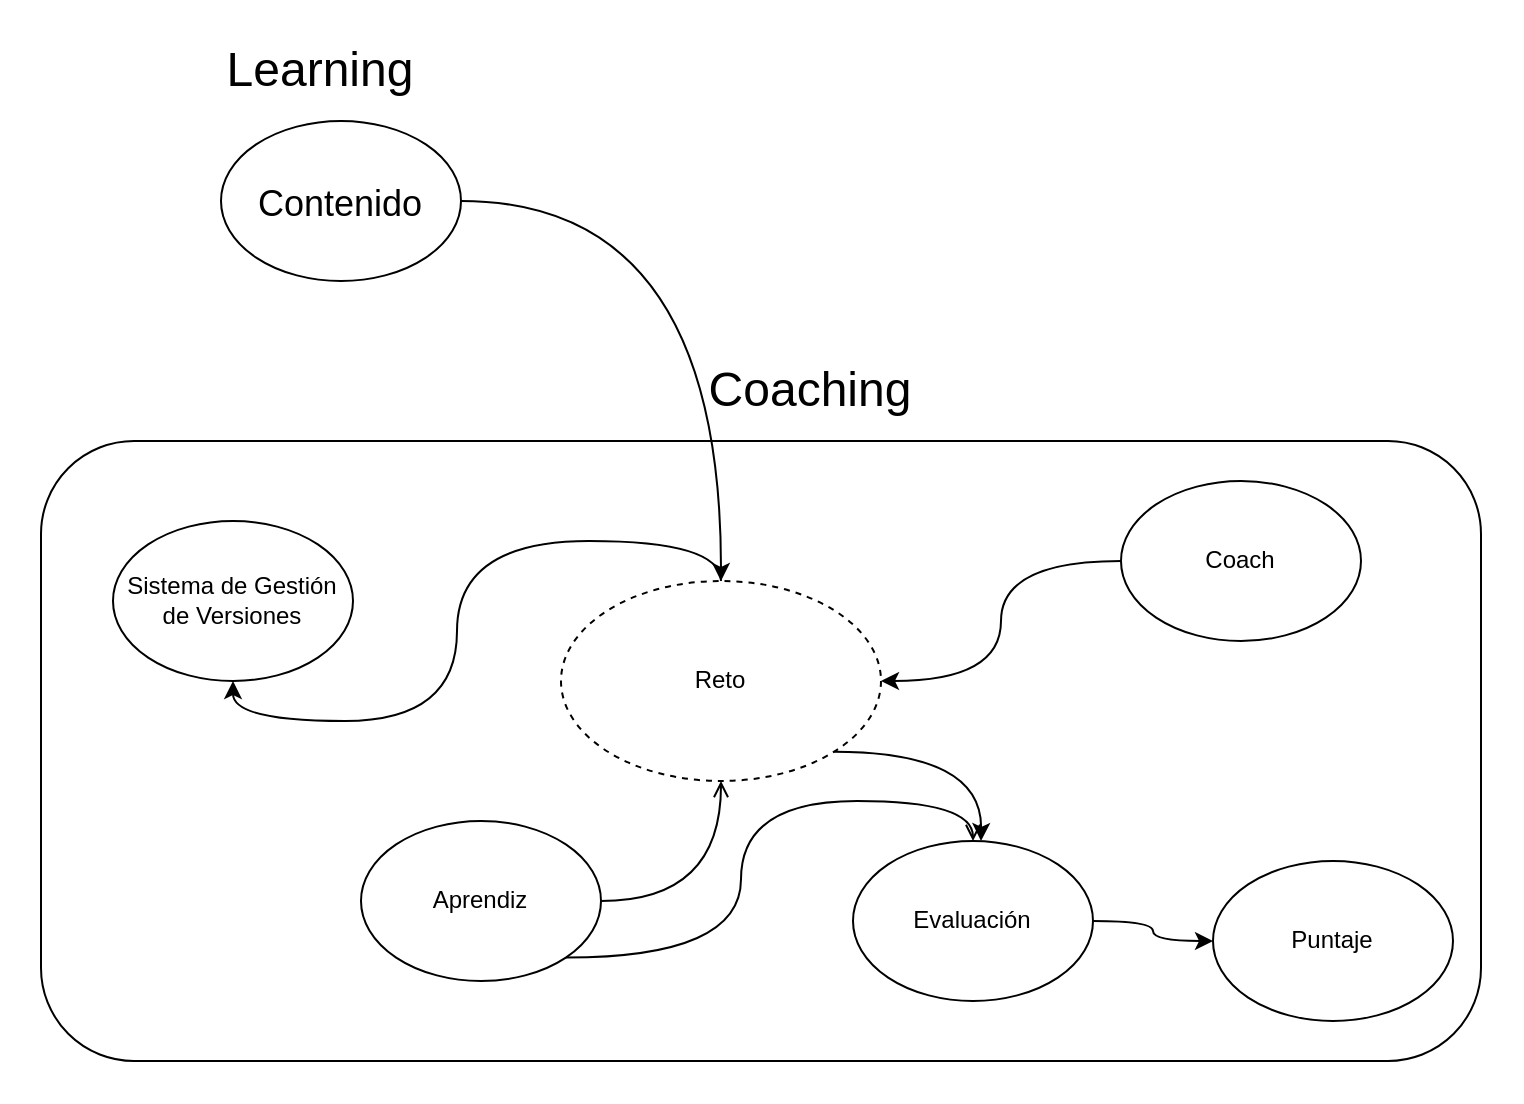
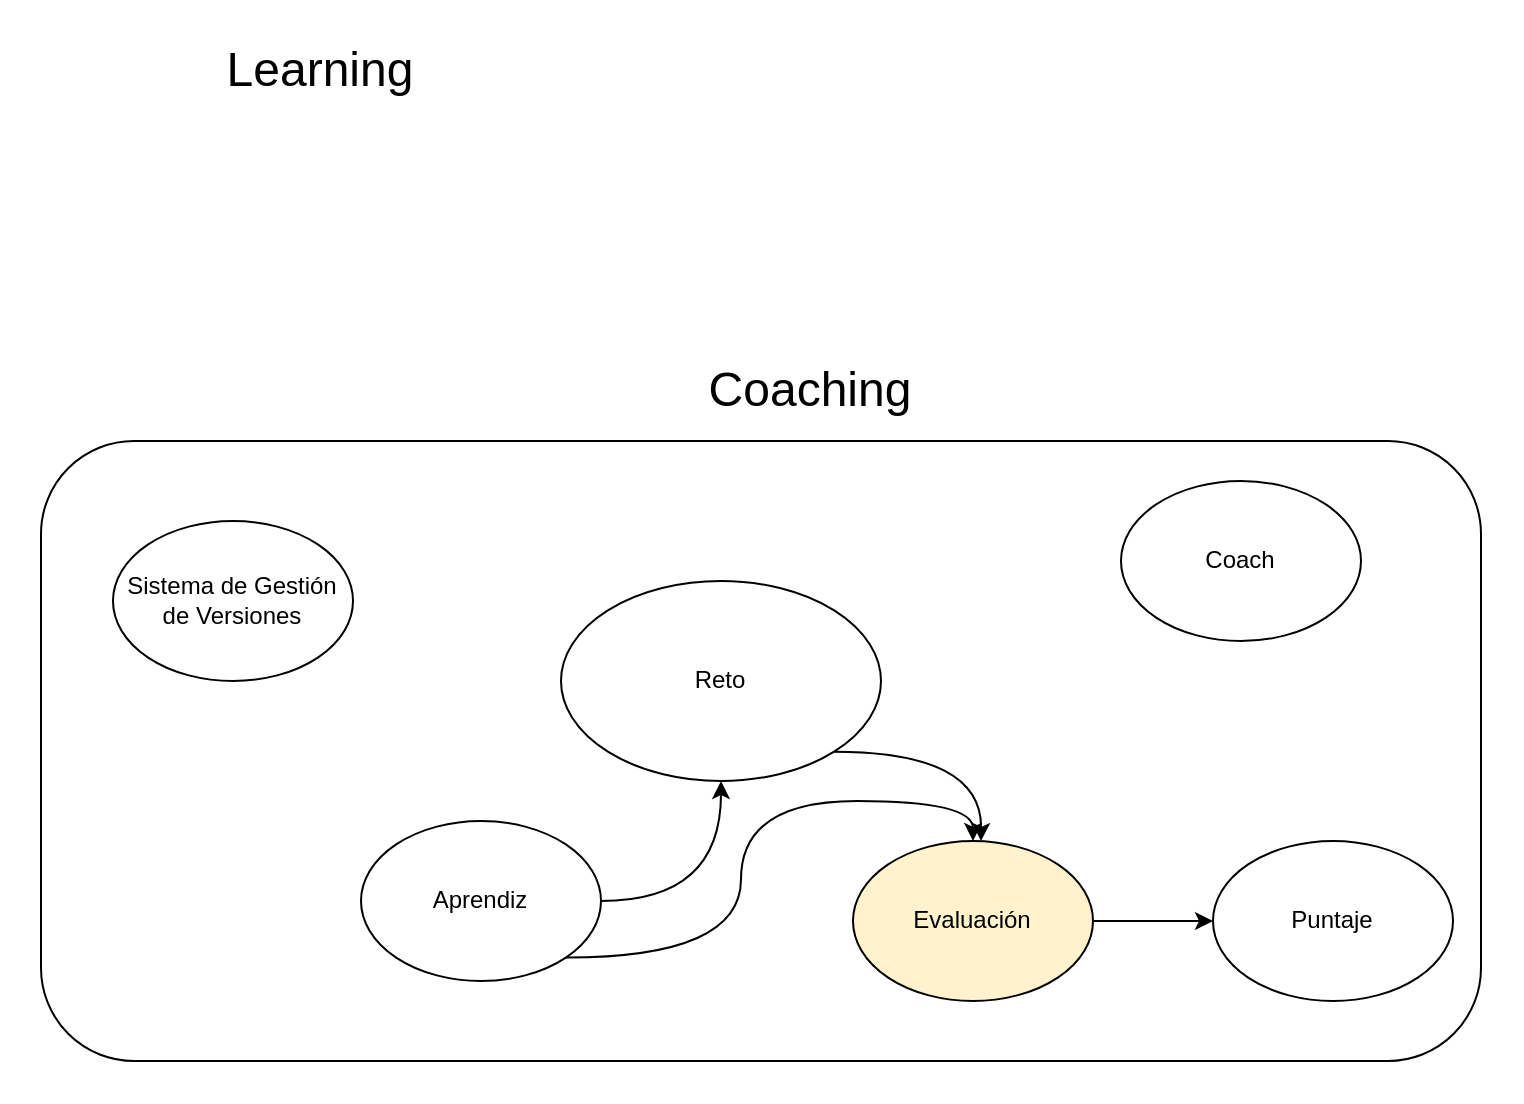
- <mxCell id="19" value="&lt;font style=&quot;font-size: 18px&quot;&gt;Contenido&lt;/font&gt;" style="ellipse;whiteSpace=wrap;html=1;fontSize=24;" vertex="1" parent="1"><mxGeometry x="110" y="60" width="120" height="80" as="geometry" /></mxCell>
- <mxCell id="18" style="edgeStyle=orthogonalEdgeStyle;curved=1;rounded=0;orthogonalLoop=1;jettySize=auto;html=1;entryX=0.5;entryY=0;entryDx=0;entryDy=0;fontSize=18;" edge="1" parent="1" source="19" target="5"><mxGeometry relative="1" as="geometry" /></mxCell>
- <mxCell id="4" style="edgeStyle=orthogonalEdgeStyle;curved=1;rounded=0;orthogonalLoop=1;jettySize=auto;html=1;exitX=0.5;exitY=0;exitDx=0;exitDy=0;entryX=0.5;entryY=1;entryDx=0;entryDy=0;fontSize=24;" edge="1" parent="2" source="5" target="12"><mxGeometry relative="1" as="geometry" /></mxCell>
- <mxCell id="10" style="edgeStyle=orthogonalEdgeStyle;rounded=0;orthogonalLoop=1;jettySize=auto;html=1;fontSize=24;curved=1;" edge="1" parent="2" source="11" target="5"><mxGeometry relative="1" as="geometry" /></mxCell>
- <mxCell id="5" value="Reto" style="ellipse;whiteSpace=wrap;html=1;dashed=1;" vertex="1" parent="2"><mxGeometry x="260" y="110" width="160" height="100" as="geometry" /></mxCell>
+ <mxCell id="5" value="Reto" style="ellipse;whiteSpace=wrap;html=1;" vertex="1" parent="2"><mxGeometry x="260" y="110" width="160" height="100" as="geometry" /></mxCell>
- <mxCell id="8" style="edgeStyle=orthogonalEdgeStyle;curved=1;rounded=0;orthogonalLoop=1;jettySize=auto;html=1;exitX=1;exitY=1;exitDx=0;exitDy=0;entryX=0.5;entryY=0;entryDx=0;entryDy=0;fontSize=24;endArrow=open;" edge="1" parent="2" source="9" target="15"><mxGeometry relative="1" as="geometry"><Array as="points"><mxPoint x="350" y="298" /><mxPoint x="350" y="220" /><mxPoint x="466" y="220" /></Array></mxGeometry></mxCell>
+ <mxCell id="8" style="edgeStyle=orthogonalEdgeStyle;curved=1;rounded=0;orthogonalLoop=1;jettySize=auto;html=1;exitX=1;exitY=1;exitDx=0;exitDy=0;entryX=0.5;entryY=0;entryDx=0;entryDy=0;fontSize=24;" edge="1" parent="2" source="9" target="15"><mxGeometry relative="1" as="geometry"><Array as="points"><mxPoint x="350" y="298" /><mxPoint x="350" y="220" /><mxPoint x="466" y="220" /></Array></mxGeometry></mxCell>
- <mxCell id="7" style="edgeStyle=orthogonalEdgeStyle;rounded=0;orthogonalLoop=1;jettySize=auto;html=1;exitX=1;exitY=0.5;exitDx=0;exitDy=0;fontSize=24;curved=1;endArrow=open;" edge="1" parent="2" source="9" target="5"><mxGeometry relative="1" as="geometry" /></mxCell>
+ <mxCell id="7" style="edgeStyle=orthogonalEdgeStyle;rounded=0;orthogonalLoop=1;jettySize=auto;html=1;exitX=1;exitY=0.5;exitDx=0;exitDy=0;fontSize=24;curved=1;" edge="1" parent="2" source="9" target="5"><mxGeometry relative="1" as="geometry" /></mxCell>
- <mxCell id="15" value="Evaluación" style="ellipse;whiteSpace=wrap;html=1;" vertex="1" parent="2"><mxGeometry x="406" y="240" width="120" height="80" as="geometry" /></mxCell>
+ <mxCell id="15" value="Evaluación" style="ellipse;whiteSpace=wrap;html=1;fillColor=#fff2cc;" vertex="1" parent="2"><mxGeometry x="406" y="240" width="120" height="80" as="geometry" /></mxCell>
- <mxCell id="13" value="Puntaje" style="ellipse;whiteSpace=wrap;html=1;" vertex="1" parent="2"><mxGeometry x="586" y="250" width="120" height="80" as="geometry" /></mxCell>
+ <mxCell id="13" value="Puntaje" style="ellipse;whiteSpace=wrap;html=1;" vertex="1" parent="2"><mxGeometry x="586" y="240" width="120" height="80" as="geometry" /></mxCell>
